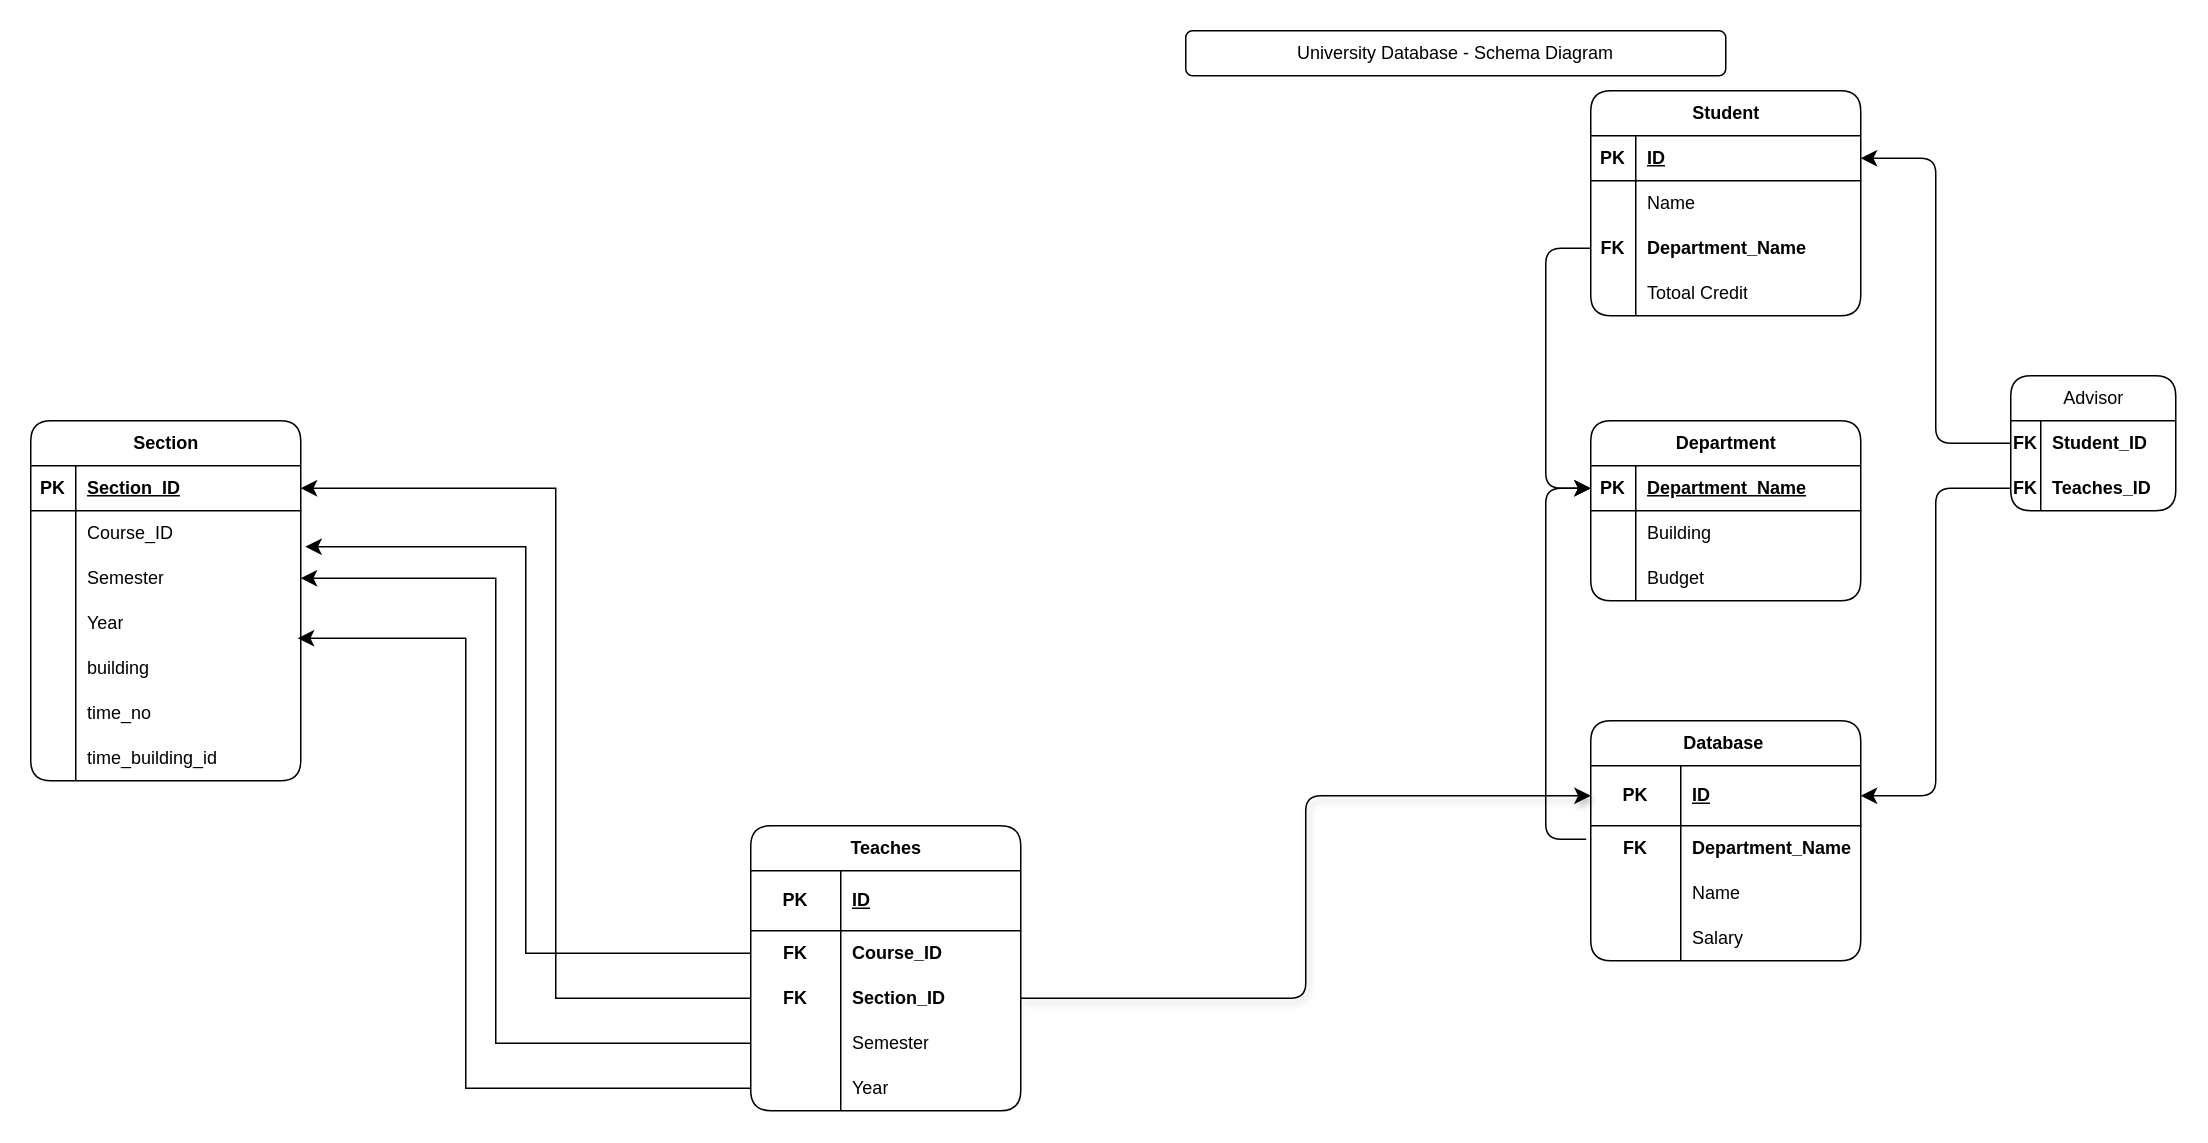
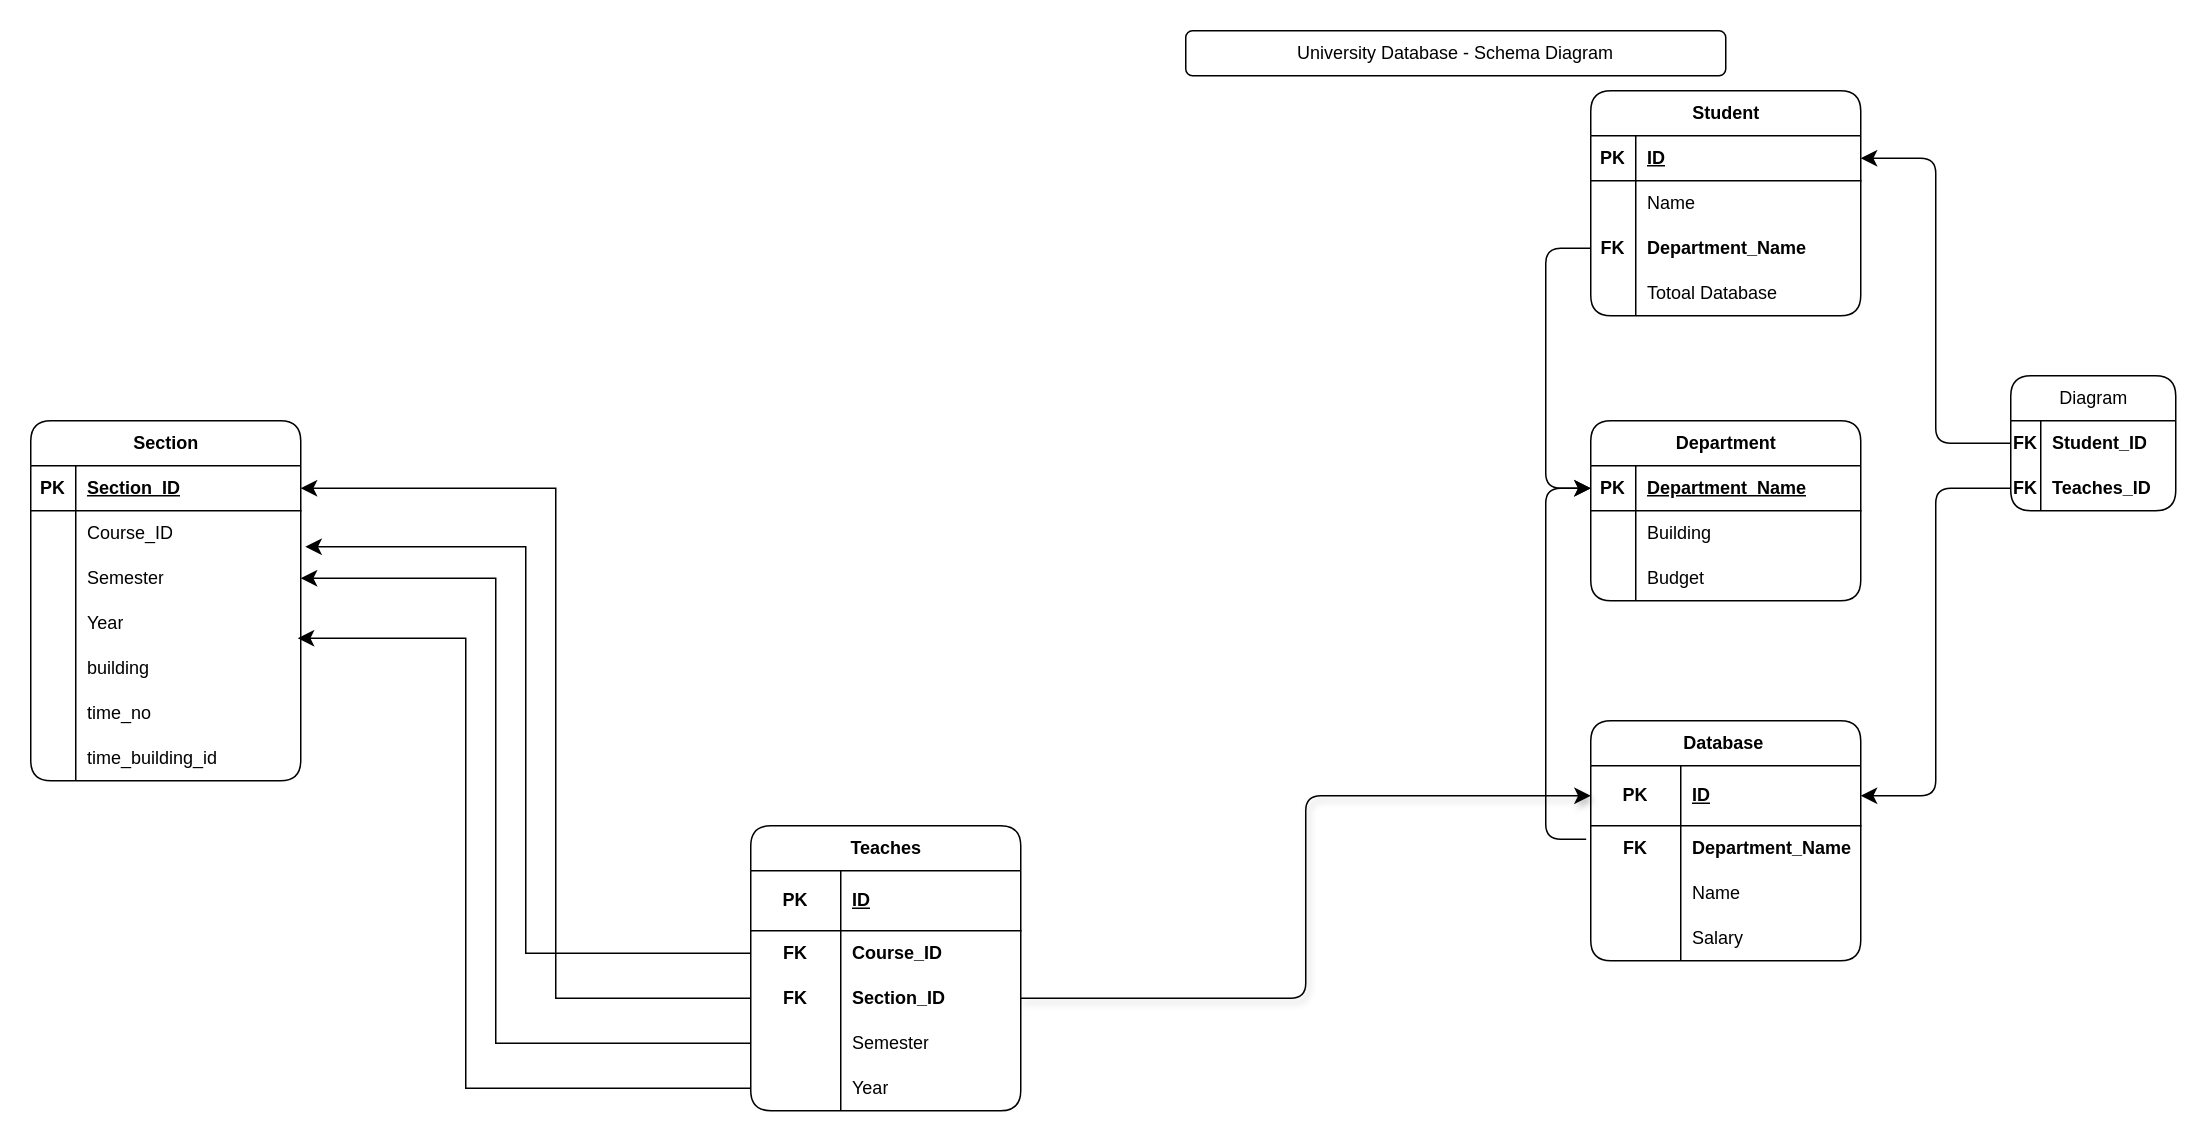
- <mxCell id="15" value="Totoal Credit" style="shape=partialRectangle;connectable=0;fillColor=none;top=0;left=0;bottom=0;right=0;align=left;spacingLeft=6;overflow=hidden;whiteSpace=wrap;html=1;rounded=1;labelBackgroundColor=none;" vertex="1" parent="13"><mxGeometry x="30" width="150" height="30" as="geometry"><mxRectangle width="150" height="30" as="alternateBounds" /></mxGeometry></mxCell>
+ <mxCell id="15" value="Totoal Database" style="shape=partialRectangle;connectable=0;fillColor=none;top=0;left=0;bottom=0;right=0;align=left;spacingLeft=6;overflow=hidden;whiteSpace=wrap;html=1;rounded=1;labelBackgroundColor=none;" vertex="1" parent="13"><mxGeometry x="30" width="150" height="30" as="geometry"><mxRectangle width="150" height="30" as="alternateBounds" /></mxGeometry></mxCell>
- <mxCell id="41" value="Advisor" style="shape=table;startSize=30;container=1;collapsible=1;childLayout=tableLayout;fixedRows=1;rowLines=0;fontStyle=0;align=center;resizeLast=1;html=1;rounded=1;labelBackgroundColor=none;" vertex="1" parent="1"><mxGeometry x="1340" y="250" width="110" height="90" as="geometry" /></mxCell>
+ <mxCell id="41" value="Diagram" style="shape=table;startSize=30;container=1;collapsible=1;childLayout=tableLayout;fixedRows=1;rowLines=0;fontStyle=0;align=center;resizeLast=1;html=1;rounded=1;labelBackgroundColor=none;" vertex="1" parent="1"><mxGeometry x="1340" y="250" width="110" height="90" as="geometry" /></mxCell>
